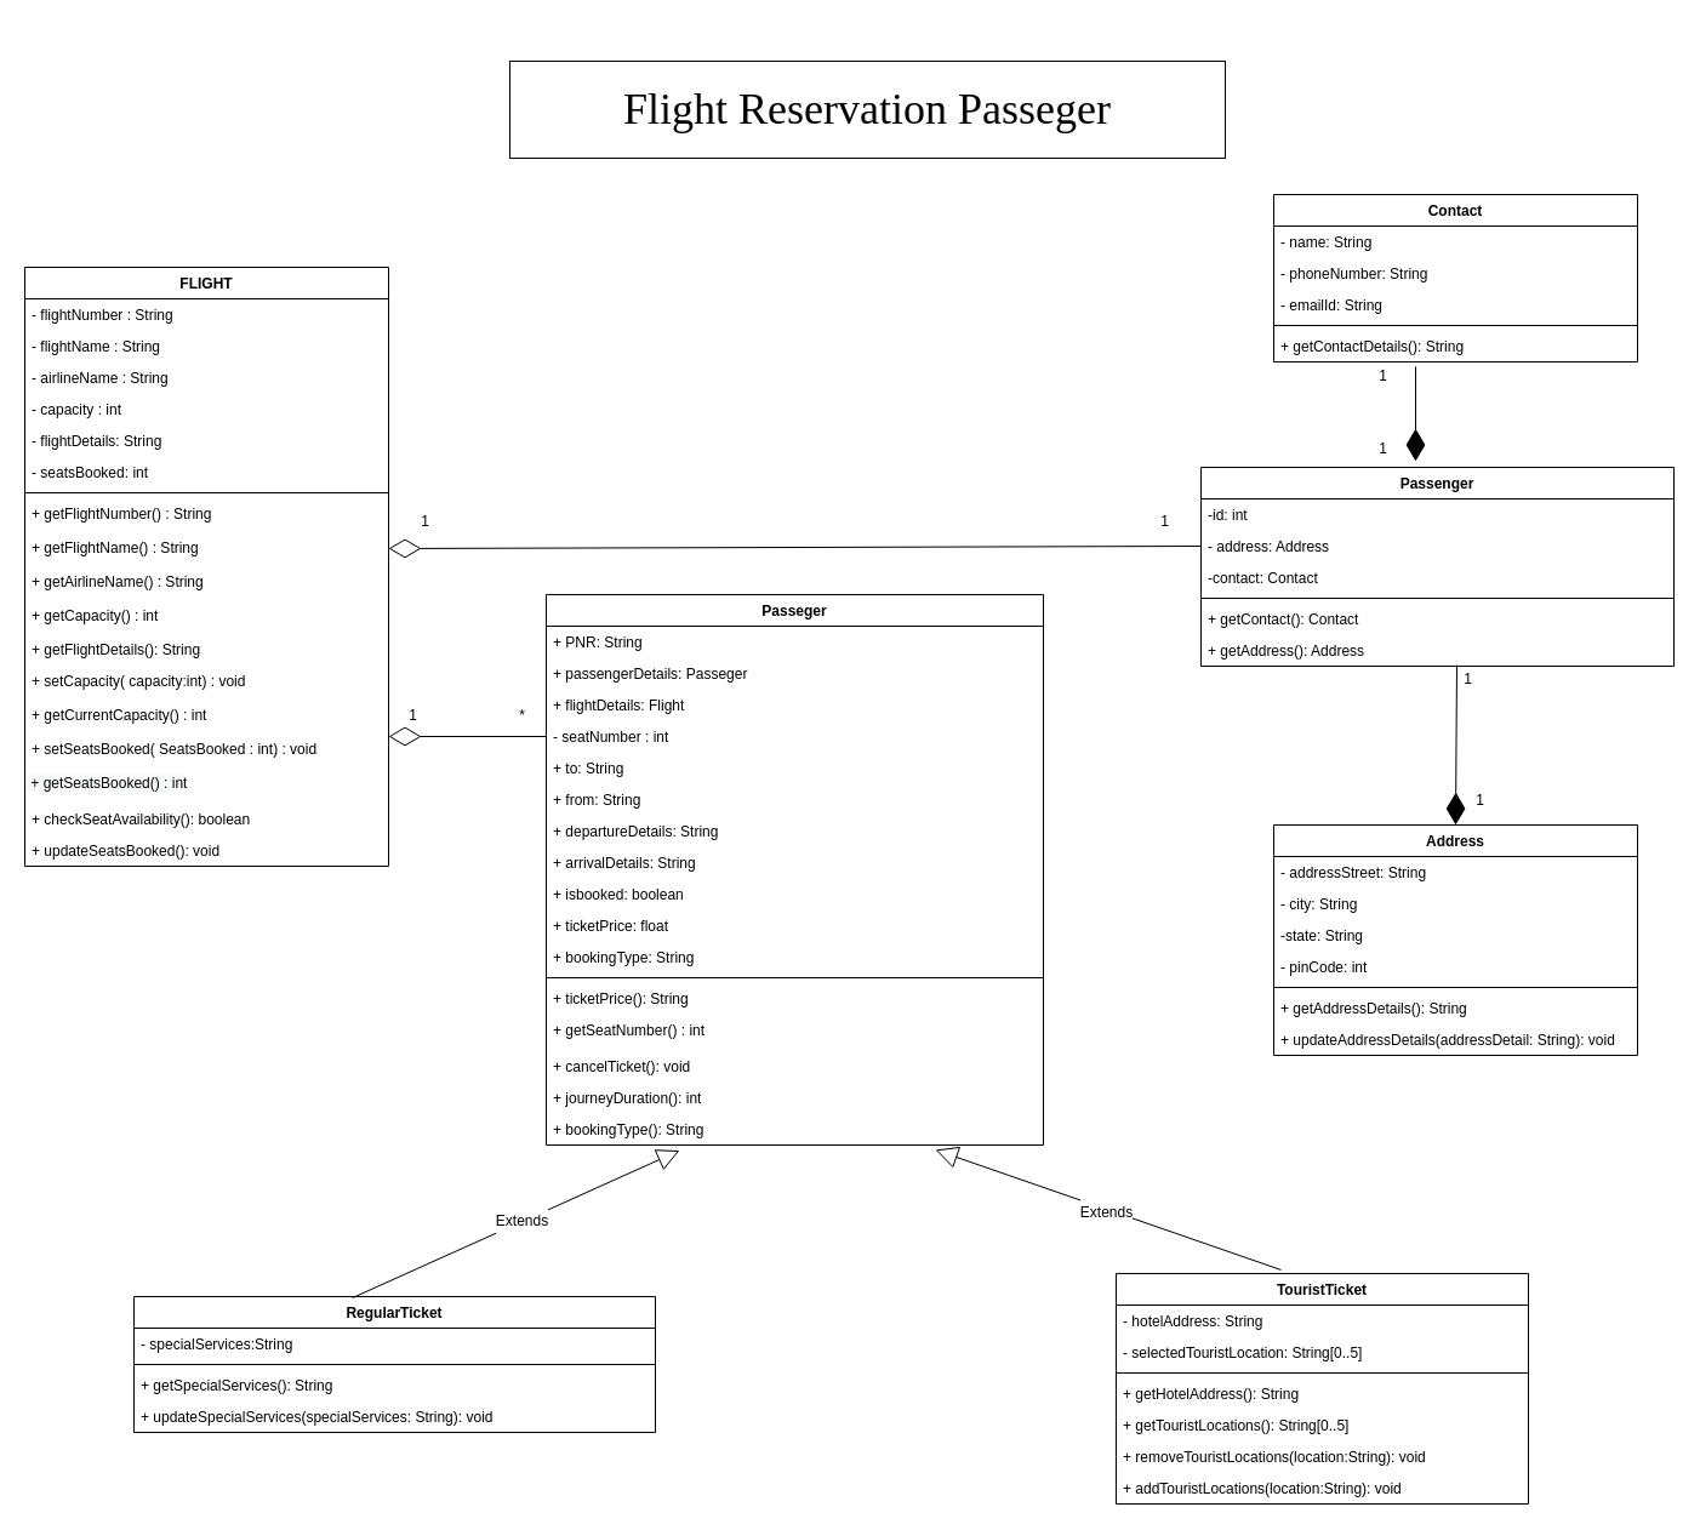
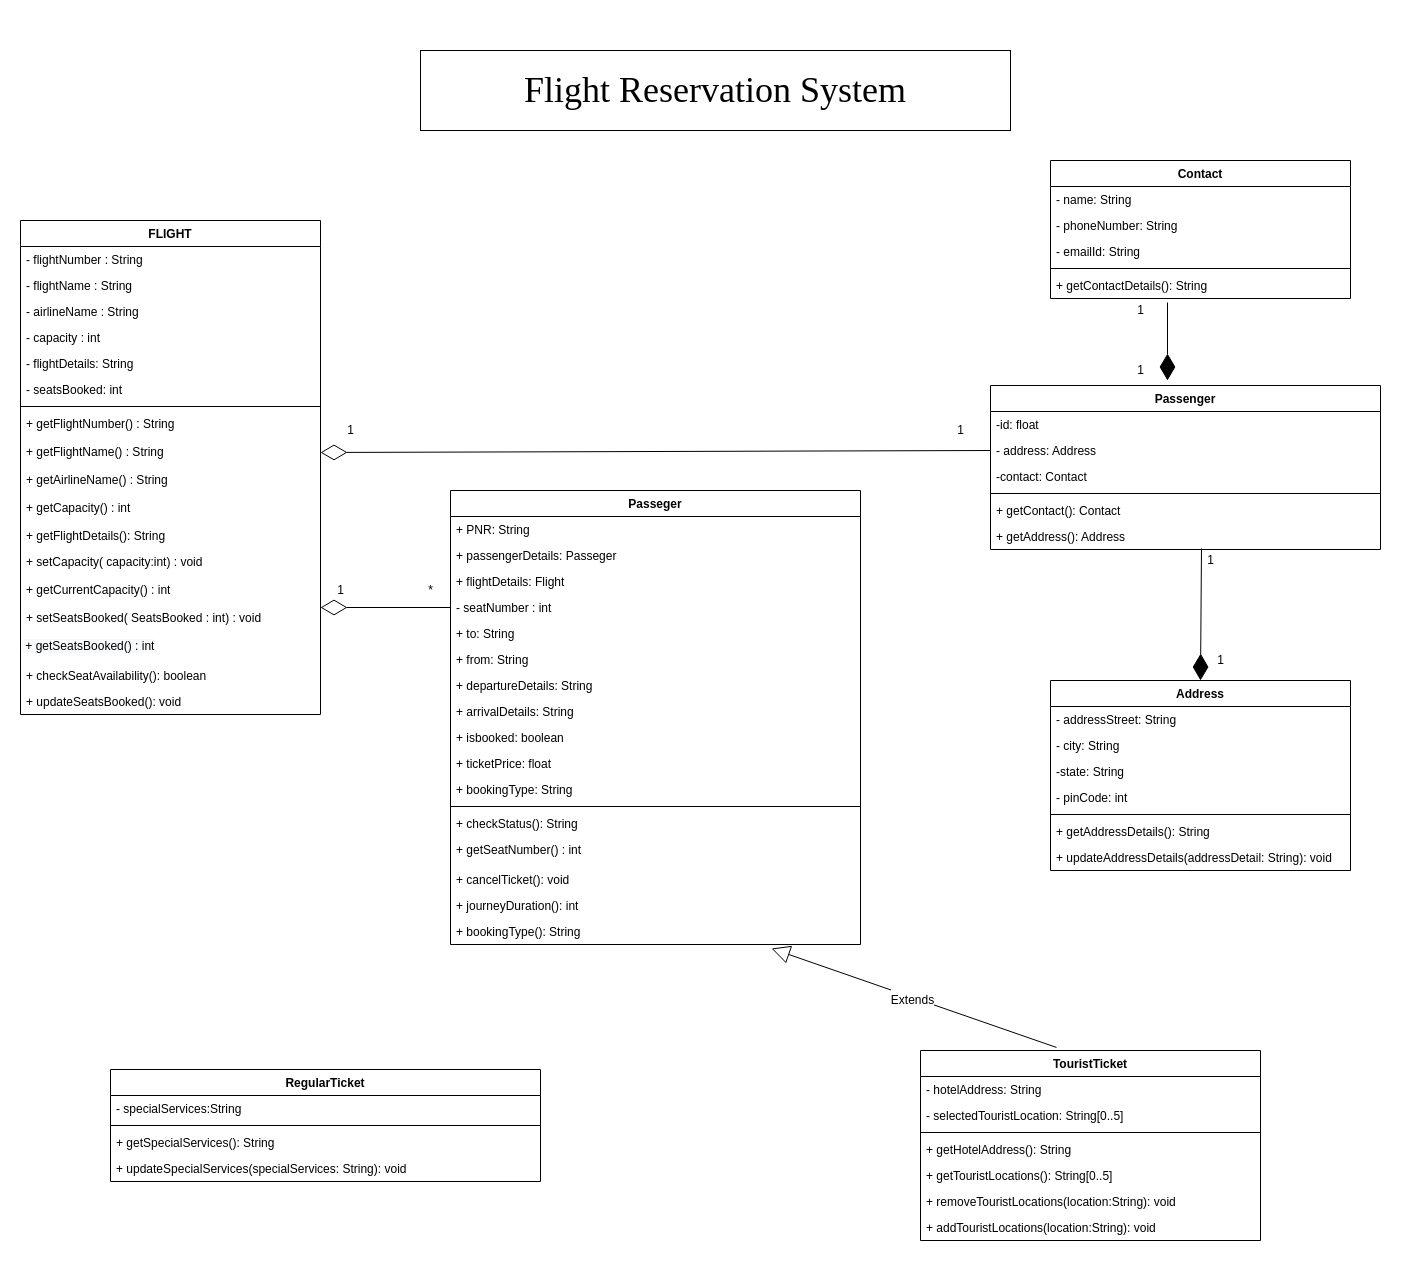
- <mxCell id="73" value="&lt;span style=&quot;font-size: 36px&quot;&gt;&lt;font face=&quot;Times New Roman&quot;&gt;Flight Reservation Passeger&lt;/font&gt;&lt;/span&gt;" style="text;html=1;strokeColor=none;fillColor=none;align=center;verticalAlign=middle;whiteSpace=wrap;rounded=0;" parent="1" vertex="1"><mxGeometry x="470" y="20" width="490" height="140" as="geometry" /></mxCell>
+ <mxCell id="73" value="&lt;span style=&quot;font-size: 36px&quot;&gt;&lt;font face=&quot;Times New Roman&quot;&gt;Flight Reservation System&lt;/font&gt;&lt;/span&gt;" style="text;html=1;strokeColor=none;fillColor=none;align=center;verticalAlign=middle;whiteSpace=wrap;rounded=0;" parent="1" vertex="1"><mxGeometry x="470" y="20" width="490" height="140" as="geometry" /></mxCell>
- <mxCell id="59" value="-id: int" style="text;strokeColor=none;fillColor=none;align=left;verticalAlign=top;spacingLeft=4;spacingRight=4;overflow=hidden;rotatable=0;points=[[0,0.5],[1,0.5]];portConstraint=eastwest;" parent="58" vertex="1"><mxGeometry y="26" width="390" height="26" as="geometry" /></mxCell>
+ <mxCell id="59" value="-id: float" style="text;strokeColor=none;fillColor=none;align=left;verticalAlign=top;spacingLeft=4;spacingRight=4;overflow=hidden;rotatable=0;points=[[0,0.5],[1,0.5]];portConstraint=eastwest;" parent="58" vertex="1"><mxGeometry y="26" width="390" height="26" as="geometry" /></mxCell>
- <mxCell id="15" value="+ ticketPrice(): String" style="text;strokeColor=none;fillColor=none;align=left;verticalAlign=top;spacingLeft=4;spacingRight=4;overflow=hidden;rotatable=0;points=[[0,0.5],[1,0.5]];portConstraint=eastwest;" parent="2" vertex="1"><mxGeometry y="320" width="410" height="26" as="geometry" /></mxCell>
+ <mxCell id="15" value="+ checkStatus(): String" style="text;strokeColor=none;fillColor=none;align=left;verticalAlign=top;spacingLeft=4;spacingRight=4;overflow=hidden;rotatable=0;points=[[0,0.5],[1,0.5]];portConstraint=eastwest;" parent="2" vertex="1"><mxGeometry y="320" width="410" height="26" as="geometry" /></mxCell>
- <mxCell id="77" value="&lt;font style=&quot;font-size: 12px&quot; face=&quot;Helvetica&quot;&gt;Extends&lt;/font&gt;" style="endArrow=block;endSize=16;endFill=0;html=1;rounded=0;fontFamily=Times New Roman;fontSize=36;exitX=0.419;exitY=0.009;exitDx=0;exitDy=0;exitPerimeter=0;entryX=0.268;entryY=1.176;entryDx=0;entryDy=0;entryPerimeter=0;" parent="1" source="47" target="19" edge="1"><mxGeometry x="0.057" y="6" width="160" relative="1" as="geometry"><mxPoint x="700" y="950" as="sourcePoint" /><mxPoint x="860" y="950" as="targetPoint" /><Array as="points" /><mxPoint y="-1" as="offset" /></mxGeometry></mxCell>
